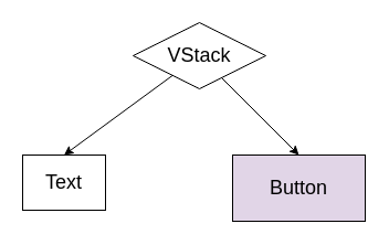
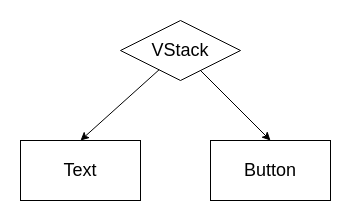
- <mxCell id="3" value="&lt;span style=&quot;font-size: 18px&quot;&gt;Text&lt;/span&gt;" style="rounded=0;whiteSpace=wrap;html=1;" vertex="1" parent="1"><mxGeometry x="20" y="140" width="75" height="50" as="geometry" /></mxCell>
+ <mxCell id="3" value="&lt;span style=&quot;font-size: 18px&quot;&gt;Text&lt;/span&gt;" style="rounded=0;whiteSpace=wrap;html=1;" vertex="1" parent="1"><mxGeometry x="20" y="140" width="120" height="60" as="geometry" /></mxCell>
- <mxCell id="4" value="&lt;span style=&quot;font-size: 18px&quot;&gt;Button&lt;/span&gt;" style="rounded=0;whiteSpace=wrap;html=1;fillColor=#e1d5e7;" vertex="1" parent="1"><mxGeometry x="210" y="140" width="120" height="60" as="geometry" /></mxCell>
+ <mxCell id="4" value="&lt;span style=&quot;font-size: 18px&quot;&gt;Button&lt;/span&gt;" style="rounded=0;whiteSpace=wrap;html=1;" vertex="1" parent="1"><mxGeometry x="210" y="140" width="120" height="60" as="geometry" /></mxCell>
